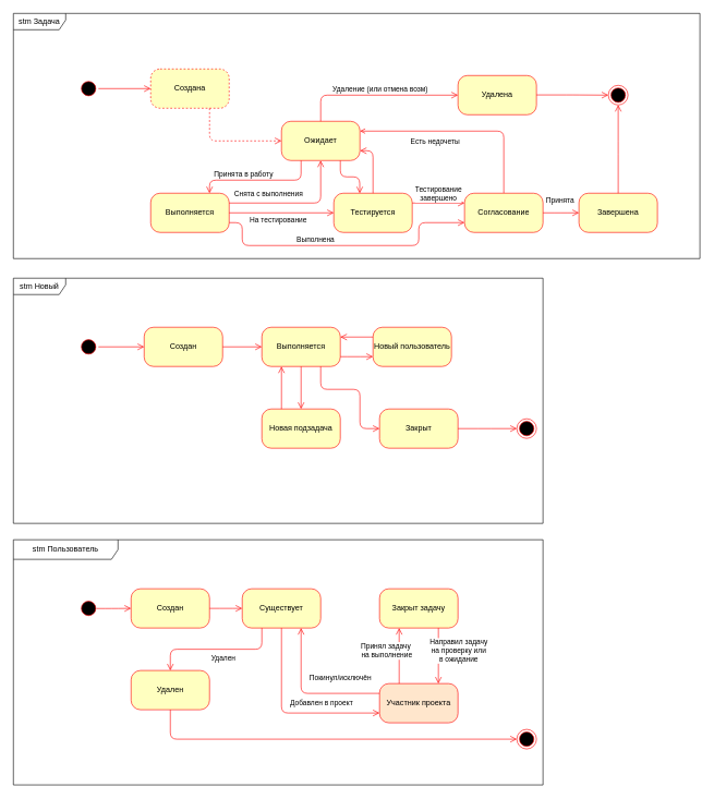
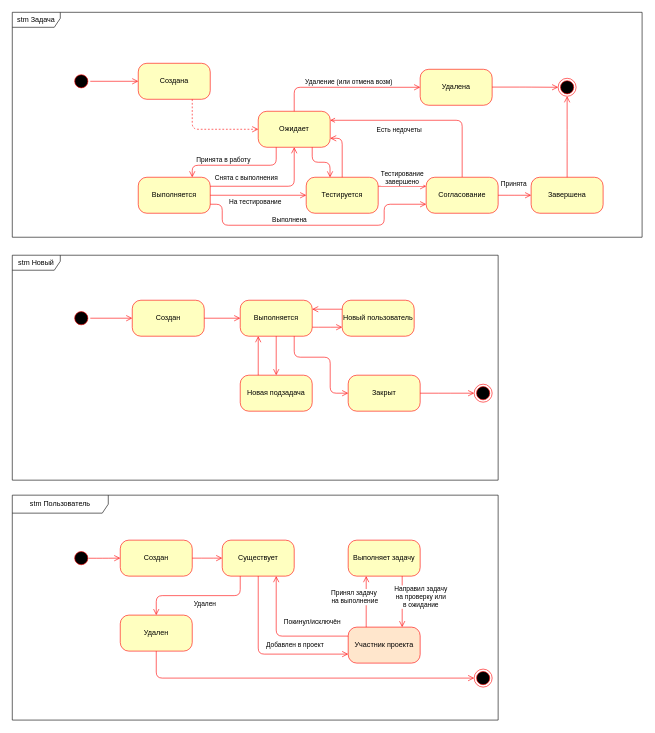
- <mxCell id="5" value="Создана" style="rounded=1;whiteSpace=wrap;html=1;arcSize=24;fillColor=#ffffc0;strokeColor=#ff0000;shadow=0;comic=0;labelBackgroundColor=none;fontFamily=Helvetica;fontSize=12;fontColor=#000000;align=center;dashed=1;" parent="1" vertex="1"><mxGeometry x="230" y="105" width="120" height="60" as="geometry" /></mxCell>
+ <mxCell id="5" value="Создана" style="rounded=1;whiteSpace=wrap;html=1;arcSize=24;fillColor=#ffffc0;strokeColor=#ff0000;shadow=0;comic=0;labelBackgroundColor=none;fontFamily=Helvetica;fontSize=12;fontColor=#000000;align=center;" parent="1" vertex="1"><mxGeometry x="230" y="105" width="120" height="60" as="geometry" /></mxCell>
- <mxCell id="66" value="Закрыт задачу" style="rounded=1;whiteSpace=wrap;html=1;arcSize=24;fillColor=#ffffc0;strokeColor=#ff0000;shadow=0;comic=0;labelBackgroundColor=none;fontFamily=Helvetica;fontSize=12;fontColor=#000000;align=center;" vertex="1" parent="1"><mxGeometry x="580" y="900" width="120" height="60" as="geometry" /></mxCell>
+ <mxCell id="66" value="Выполняет задачу" style="rounded=1;whiteSpace=wrap;html=1;arcSize=24;fillColor=#ffffc0;strokeColor=#ff0000;shadow=0;comic=0;labelBackgroundColor=none;fontFamily=Helvetica;fontSize=12;fontColor=#000000;align=center;" vertex="1" parent="1"><mxGeometry x="580" y="900" width="120" height="60" as="geometry" /></mxCell>
